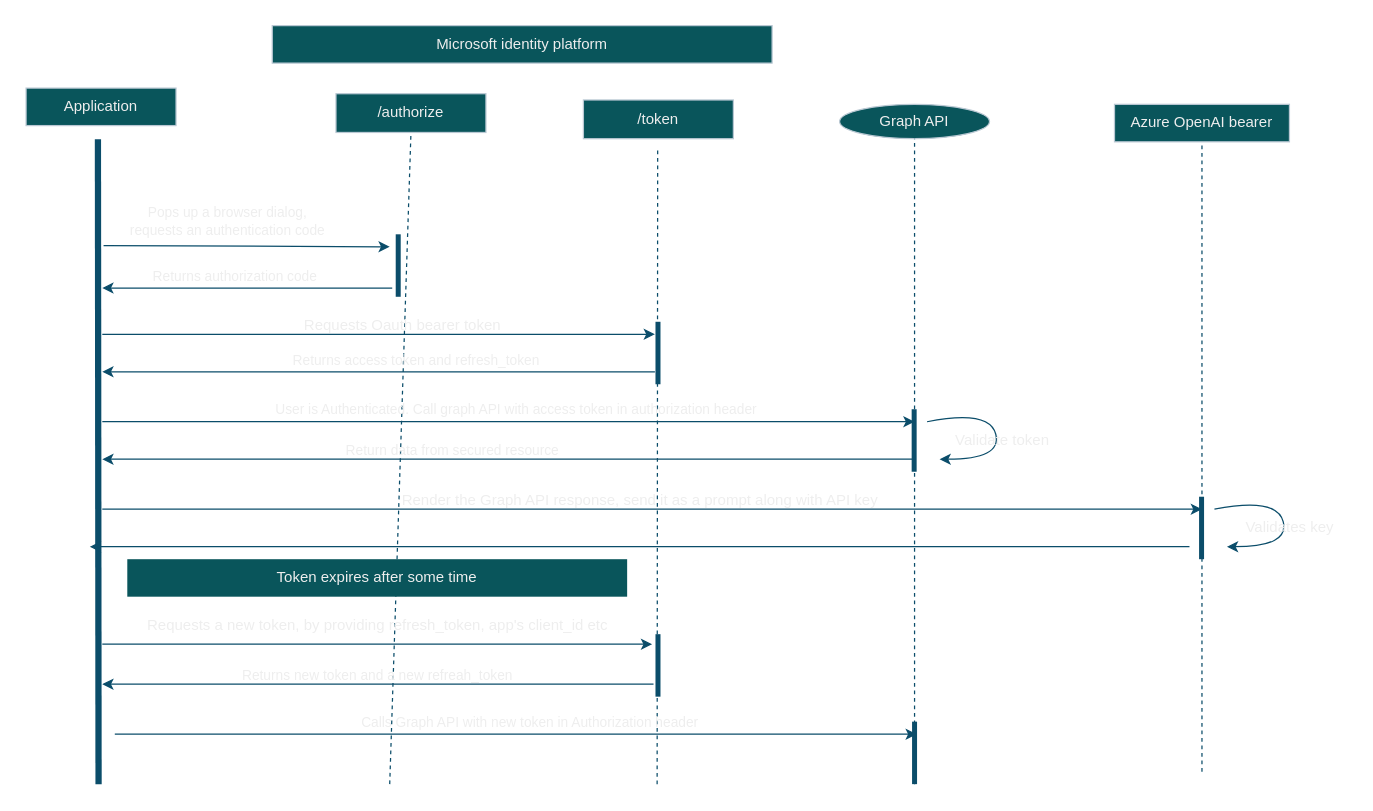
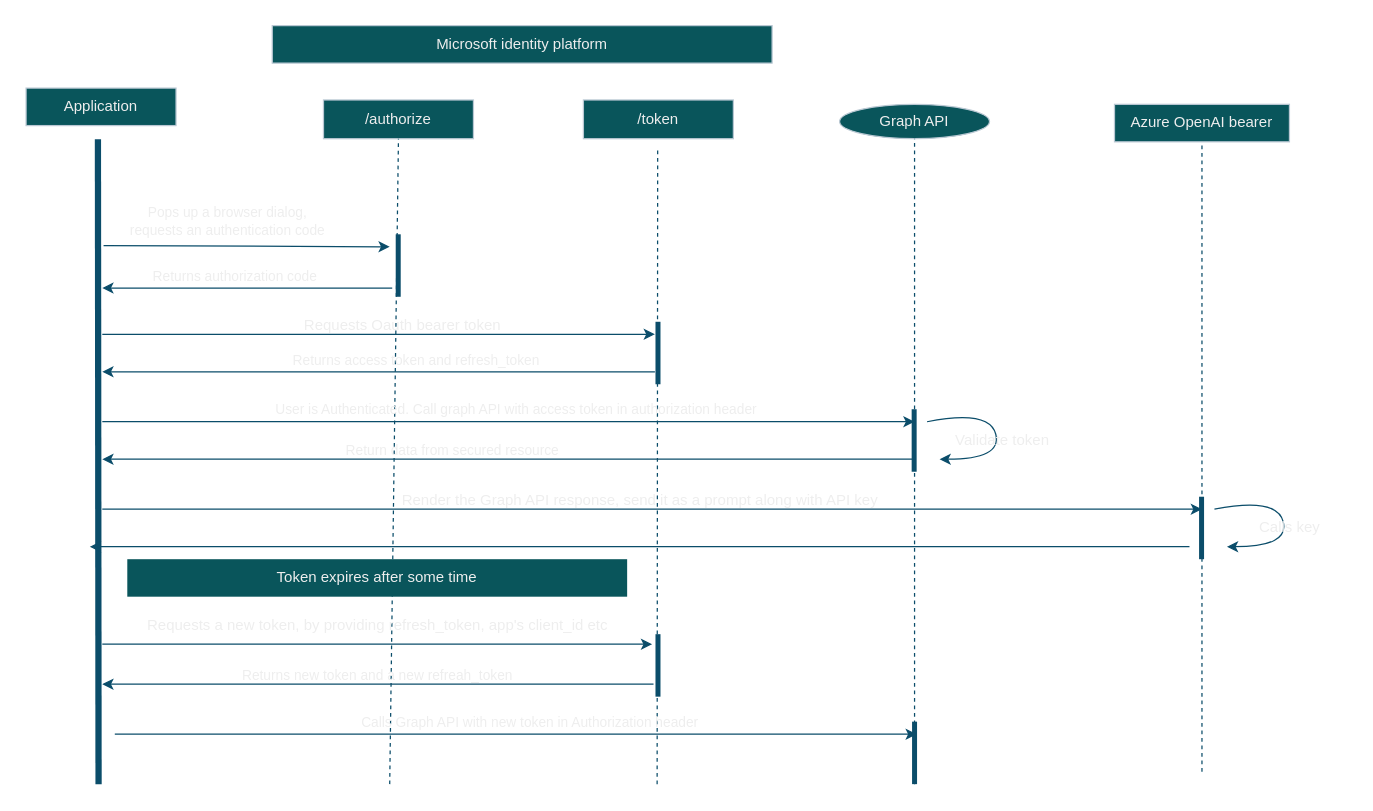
- <mxCell id="8" value="/authorize" style="rounded=0;whiteSpace=wrap;html=1;labelBackgroundColor=none;fillColor=#09555B;strokeColor=#BAC8D3;fontColor=#EEEEEE;" vertex="1" parent="1"><mxGeometry x="268" y="74.5" width="120" height="31" as="geometry" /></mxCell>
+ <mxCell id="8" value="/authorize" style="rounded=0;whiteSpace=wrap;html=1;labelBackgroundColor=none;fillColor=#09555B;strokeColor=#BAC8D3;fontColor=#EEEEEE;" vertex="1" parent="1"><mxGeometry x="258" y="79.5" width="120" height="31" as="geometry" /></mxCell>
- <mxCell id="33" value="Validates key" style="text;html=1;align=center;verticalAlign=middle;resizable=0;points=[];autosize=1;strokeColor=none;fillColor=none;labelBackgroundColor=none;fontColor=#EEEEEE;" vertex="1" parent="1"><mxGeometry x="986" y="407" width="90" height="30" as="geometry" /></mxCell>
+ <mxCell id="33" value="Calls key" style="text;html=1;align=center;verticalAlign=middle;resizable=0;points=[];autosize=1;strokeColor=none;fillColor=none;labelBackgroundColor=none;fontColor=#EEEEEE;" vertex="1" parent="1"><mxGeometry x="986" y="407" width="90" height="30" as="geometry" /></mxCell>
